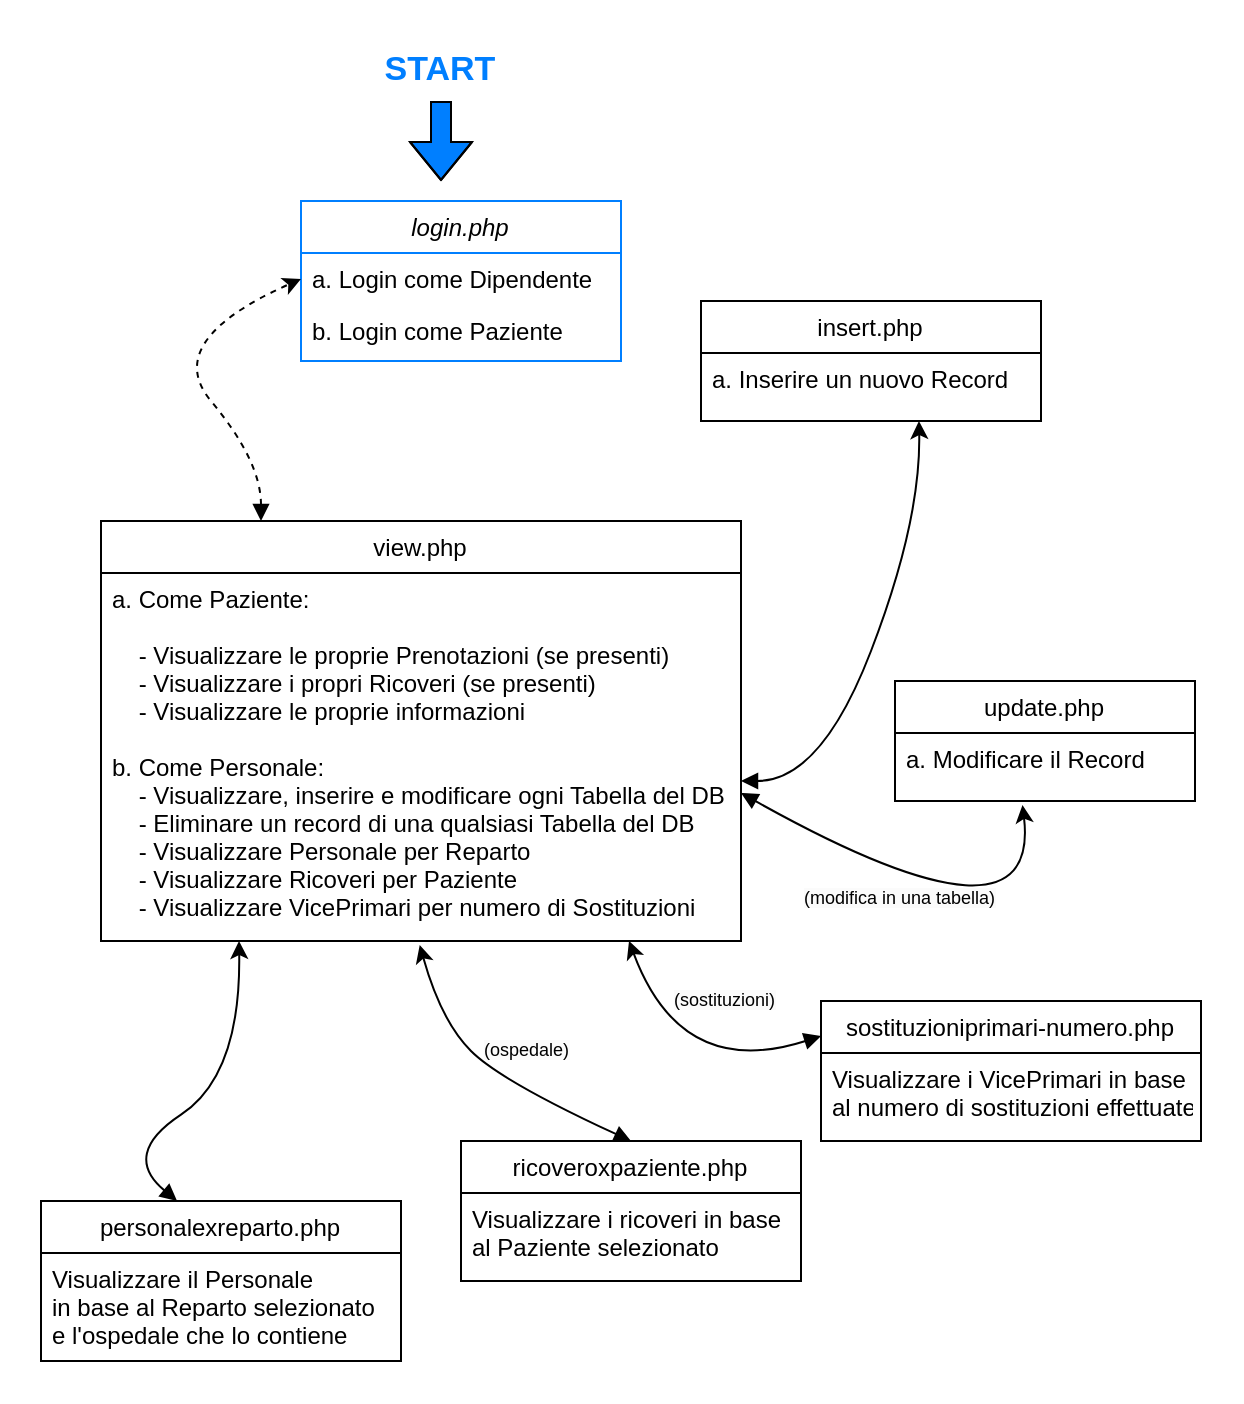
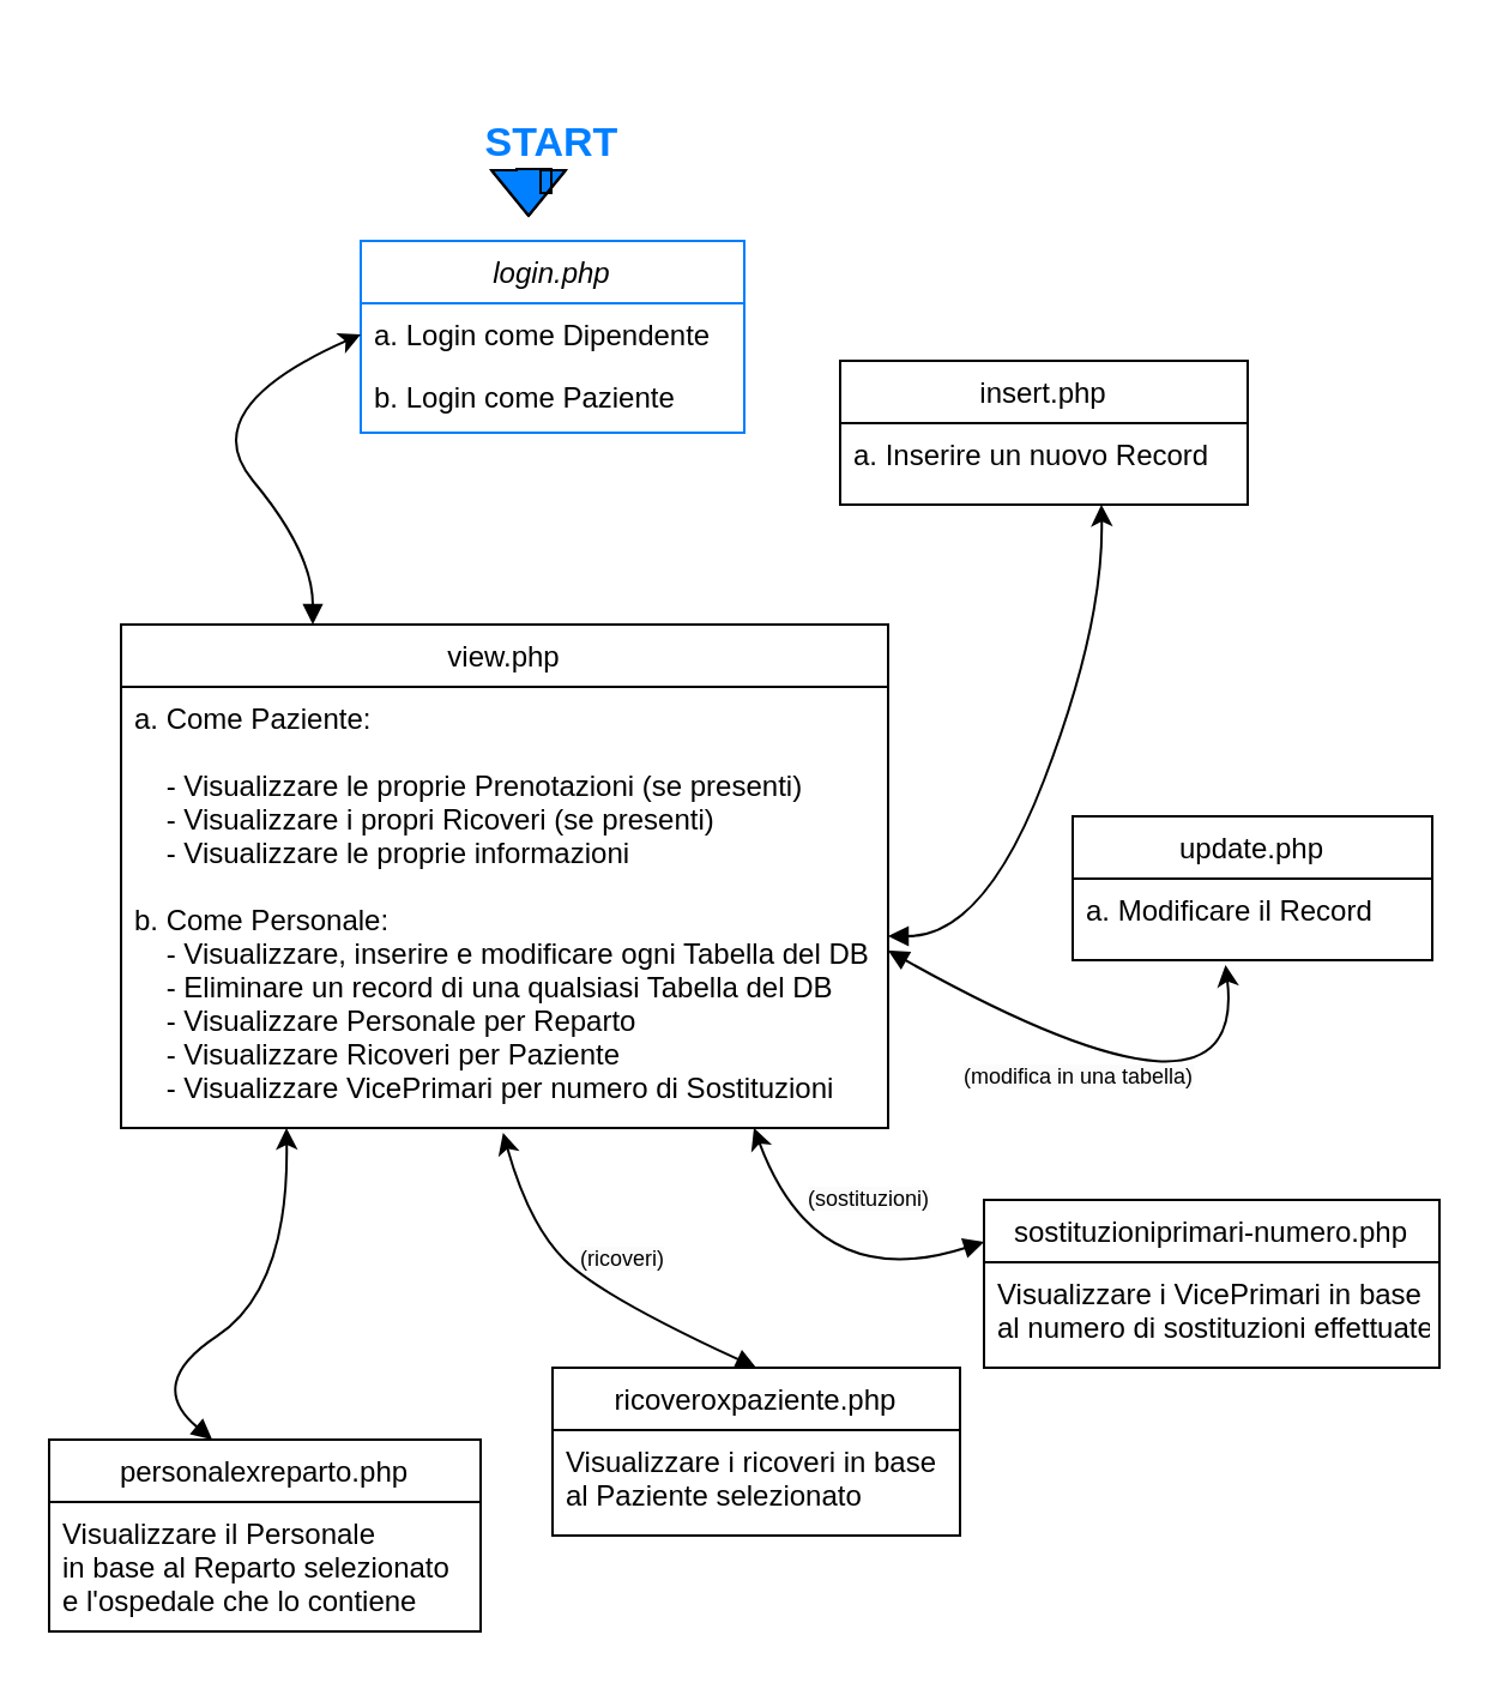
- <mxCell id="8" value="&lt;b&gt;&lt;font color=&quot;#007fff&quot; style=&quot;font-size: 17px;&quot;&gt;START&lt;/font&gt;&lt;/b&gt;" style="text;html=1;align=center;verticalAlign=middle;whiteSpace=wrap;rounded=0;" parent="1" vertex="1"><mxGeometry x="190" y="20" width="60" height="30" as="geometry" /></mxCell>
+ <mxCell id="8" value="&lt;b&gt;&lt;font color=&quot;#007fff&quot; style=&quot;font-size: 17px;&quot;&gt;START&lt;/font&gt;&lt;/b&gt;" style="text;html=1;align=center;verticalAlign=middle;whiteSpace=wrap;rounded=0;" parent="1" vertex="1"><mxGeometry x="200" y="45" width="60" height="30" as="geometry" /></mxCell>
- <mxCell id="9" value="" style="curved=1;endArrow=classic;html=1;rounded=0;entryX=0;entryY=0.5;entryDx=0;entryDy=0;exitX=0.25;exitY=0;exitDx=0;exitDy=0;startArrow=block;startFill=1;dashed=1;" parent="1" source="5" target="3" edge="1"><mxGeometry width="50" height="50" relative="1" as="geometry"><mxPoint x="220" y="320" as="sourcePoint" /><mxPoint x="270" y="270" as="targetPoint" /><Array as="points"><mxPoint x="130" y="230" /><mxPoint x="80" y="170" /></Array></mxGeometry></mxCell>
+ <mxCell id="9" value="" style="curved=1;endArrow=classic;html=1;rounded=0;entryX=0;entryY=0.5;entryDx=0;entryDy=0;exitX=0.25;exitY=0;exitDx=0;exitDy=0;startArrow=block;startFill=1;" parent="1" source="5" target="3" edge="1"><mxGeometry width="50" height="50" relative="1" as="geometry"><mxPoint x="220" y="320" as="sourcePoint" /><mxPoint x="270" y="270" as="targetPoint" /><Array as="points"><mxPoint x="130" y="230" /><mxPoint x="80" y="170" /></Array></mxGeometry></mxCell>
- <mxCell id="26" value="&lt;span style=&quot;color: rgb(0, 0, 0); font-family: Helvetica; font-size: 9px; font-style: normal; font-variant-ligatures: normal; font-variant-caps: normal; font-weight: 400; letter-spacing: normal; orphans: 2; text-align: center; text-indent: 0px; text-transform: none; widows: 2; word-spacing: 0px; -webkit-text-stroke-width: 0px; white-space: nowrap; background-color: rgb(251, 251, 251); text-decoration-thickness: initial; text-decoration-style: initial; text-decoration-color: initial; display: inline !important; float: none;&quot;&gt;(ospedale)&lt;/span&gt;" style="text;whiteSpace=wrap;html=1;" parent="1" vertex="1"><mxGeometry x="240" y="510" width="50" height="40" as="geometry" /></mxCell>
+ <mxCell id="26" value="&lt;span style=&quot;color: rgb(0, 0, 0); font-family: Helvetica; font-size: 9px; font-style: normal; font-variant-ligatures: normal; font-variant-caps: normal; font-weight: 400; letter-spacing: normal; orphans: 2; text-align: center; text-indent: 0px; text-transform: none; widows: 2; word-spacing: 0px; -webkit-text-stroke-width: 0px; white-space: nowrap; background-color: rgb(251, 251, 251); text-decoration-thickness: initial; text-decoration-style: initial; text-decoration-color: initial; display: inline !important; float: none;&quot;&gt;(ricoveri)&lt;/span&gt;" style="text;whiteSpace=wrap;html=1;" parent="1" vertex="1"><mxGeometry x="240" y="510" width="50" height="40" as="geometry" /></mxCell>
